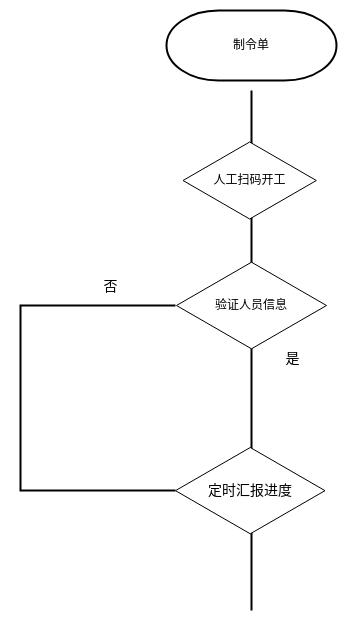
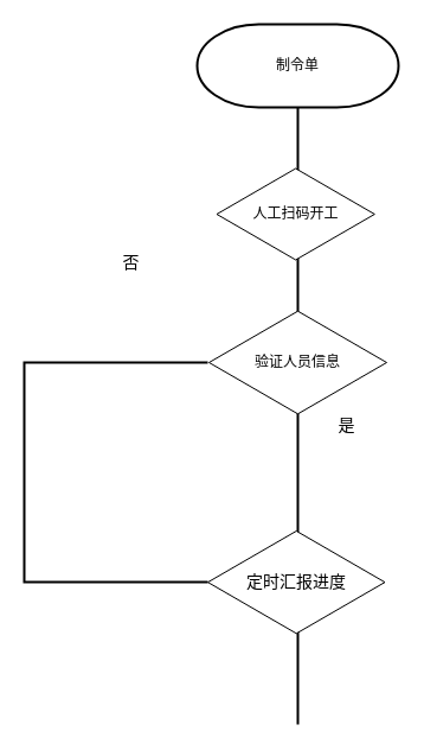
- <mxCell id="2" value="制令单" style="strokeWidth=2;html=1;shape=mxgraph.flowchart.terminator;whiteSpace=wrap;" vertex="1" parent="1"><mxGeometry x="166" y="10" width="170" height="70" as="geometry" /></mxCell>
+ <mxCell id="2" value="制令单" style="strokeWidth=2;html=1;shape=mxgraph.flowchart.terminator;whiteSpace=wrap;" vertex="1" parent="1"><mxGeometry x="166" y="20" width="170" height="70" as="geometry" /></mxCell>
- <mxCell id="7" value="否" style="text;html=1;align=center;verticalAlign=middle;resizable=0;points=[];autosize=1;strokeColor=none;fillColor=none;fontSize=14;" vertex="1" parent="1"><mxGeometry x="90" y="271" width="40" height="30" as="geometry" /></mxCell>
+ <mxCell id="7" value="否" style="text;html=1;align=center;verticalAlign=middle;resizable=0;points=[];autosize=1;strokeColor=none;fillColor=none;fontSize=14;" vertex="1" parent="1"><mxGeometry x="90" y="206" width="40" height="30" as="geometry" /></mxCell>
